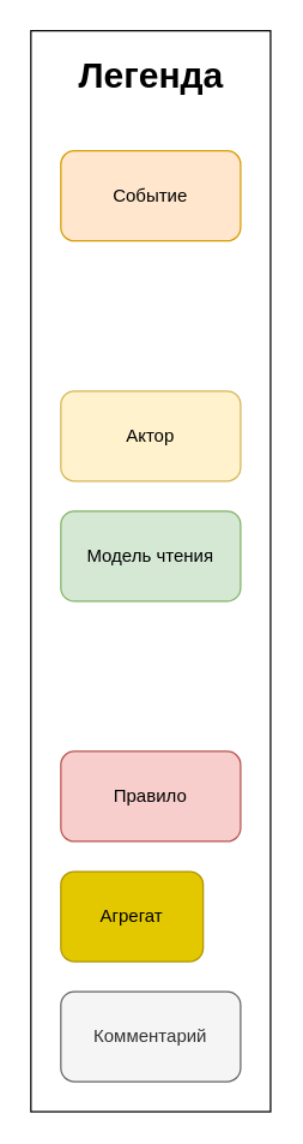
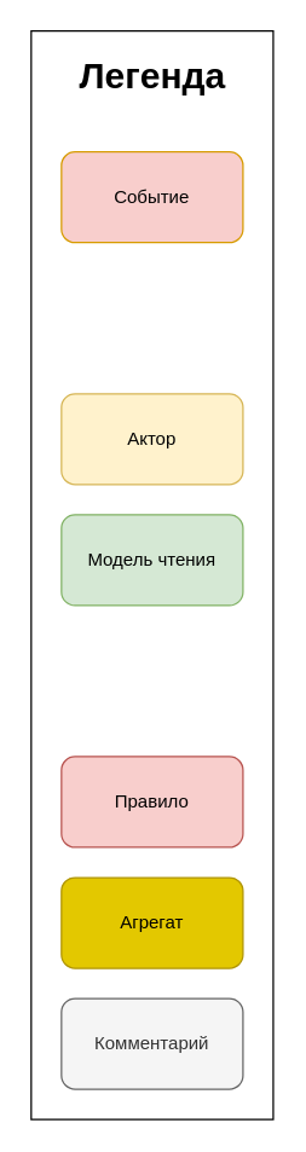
- <mxCell id="3" value="Событие" style="rounded=1;whiteSpace=wrap;html=1;fillColor=#ffe6cc;strokeColor=#d79b00;glass=0;" vertex="1" parent="1"><mxGeometry x="40" y="100" width="120" height="60" as="geometry" /></mxCell>
+ <mxCell id="3" value="Событие" style="rounded=1;whiteSpace=wrap;html=1;fillColor=#f8cecc;strokeColor=#d79b00;glass=0;" vertex="1" parent="1"><mxGeometry x="40" y="100" width="120" height="60" as="geometry" /></mxCell>
- <mxCell id="8" value="Агрегат" style="rounded=1;whiteSpace=wrap;html=1;glass=0;fillColor=#e3c800;fontColor=#000000;strokeColor=#B09500;" vertex="1" parent="1"><mxGeometry x="40" y="580" width="95" height="60" as="geometry" /></mxCell>
+ <mxCell id="8" value="Агрегат" style="rounded=1;whiteSpace=wrap;html=1;glass=0;fillColor=#e3c800;fontColor=#000000;strokeColor=#B09500;" vertex="1" parent="1"><mxGeometry x="40" y="580" width="120" height="60" as="geometry" /></mxCell>
